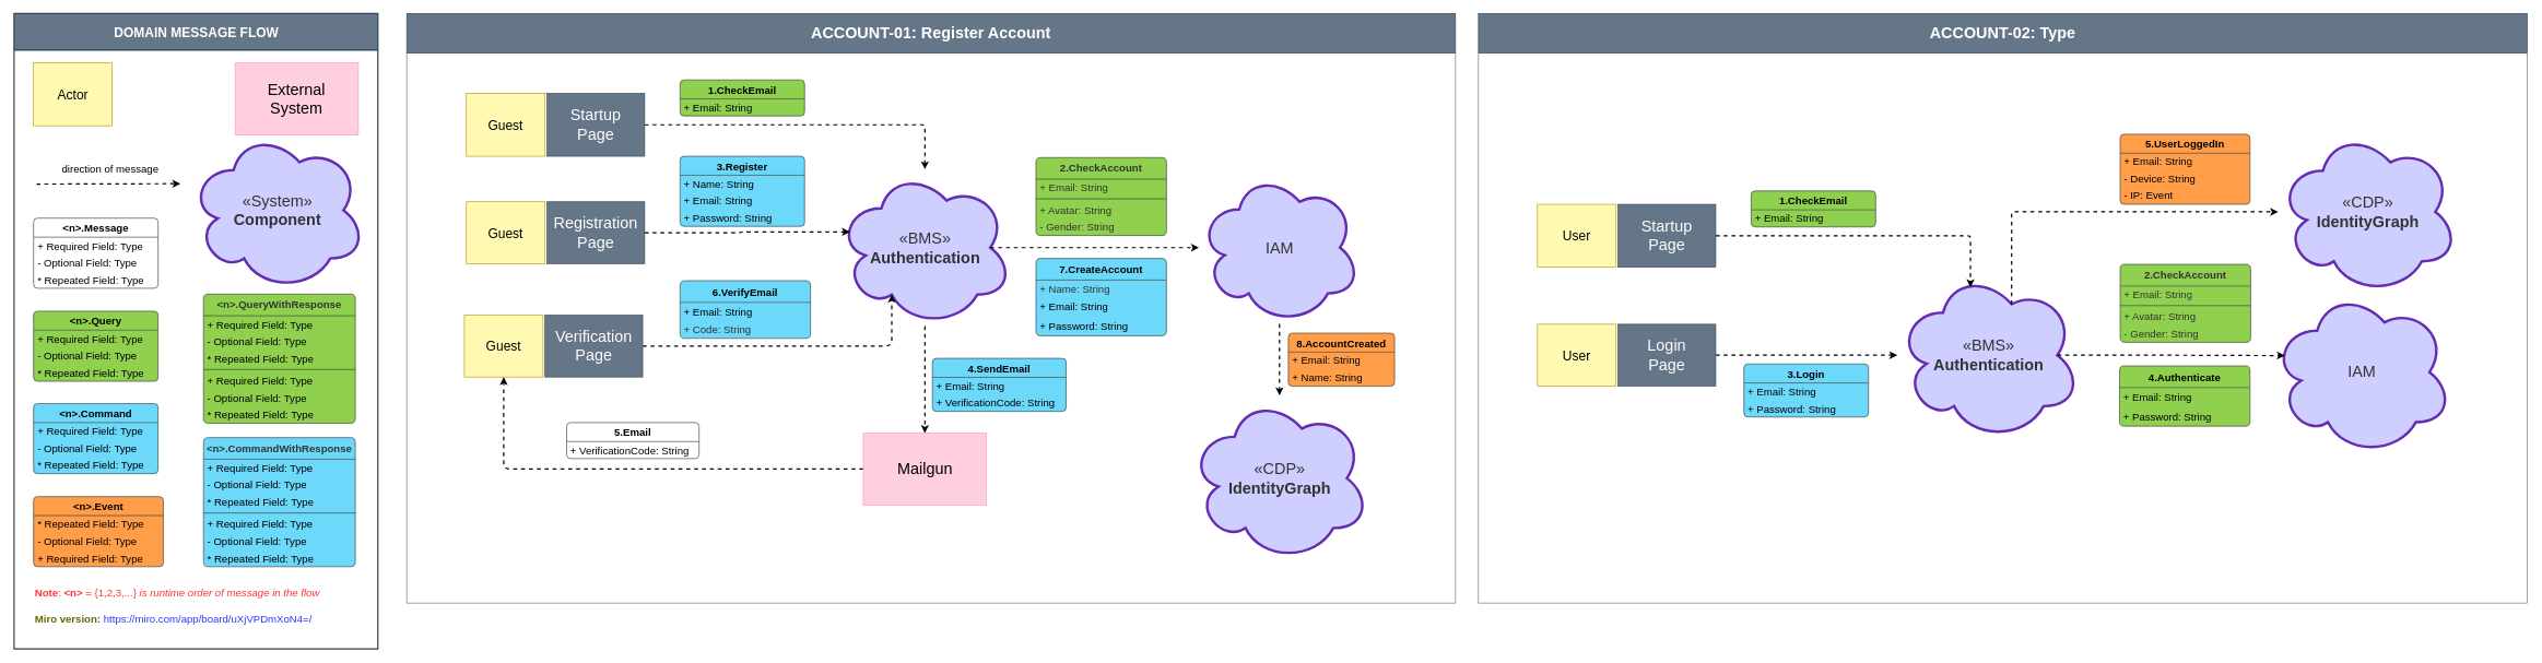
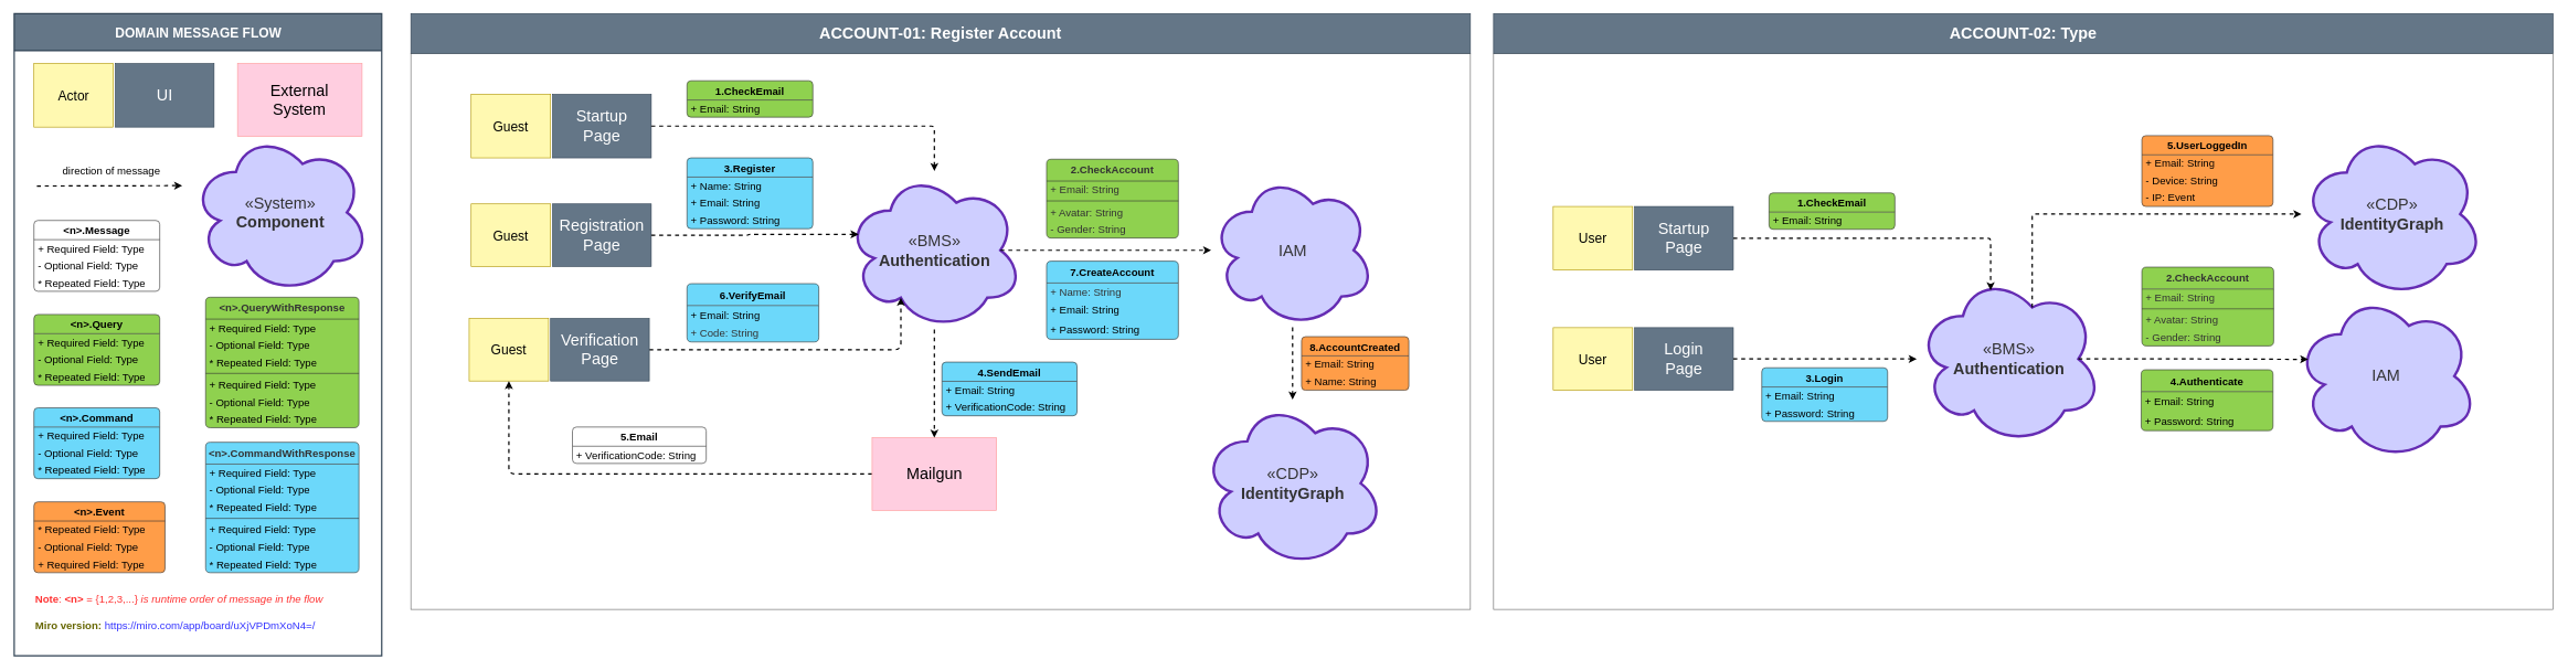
+ <mxCell id="4" value="UI" style="rounded=0;whiteSpace=wrap;html=1;fontSize=24;fillColor=#647687;fontColor=#ffffff;strokeColor=#314354;" vertex="1" parent="2"><mxGeometry x="152.75" y="75.5" width="149" height="96" as="geometry" /></mxCell>
